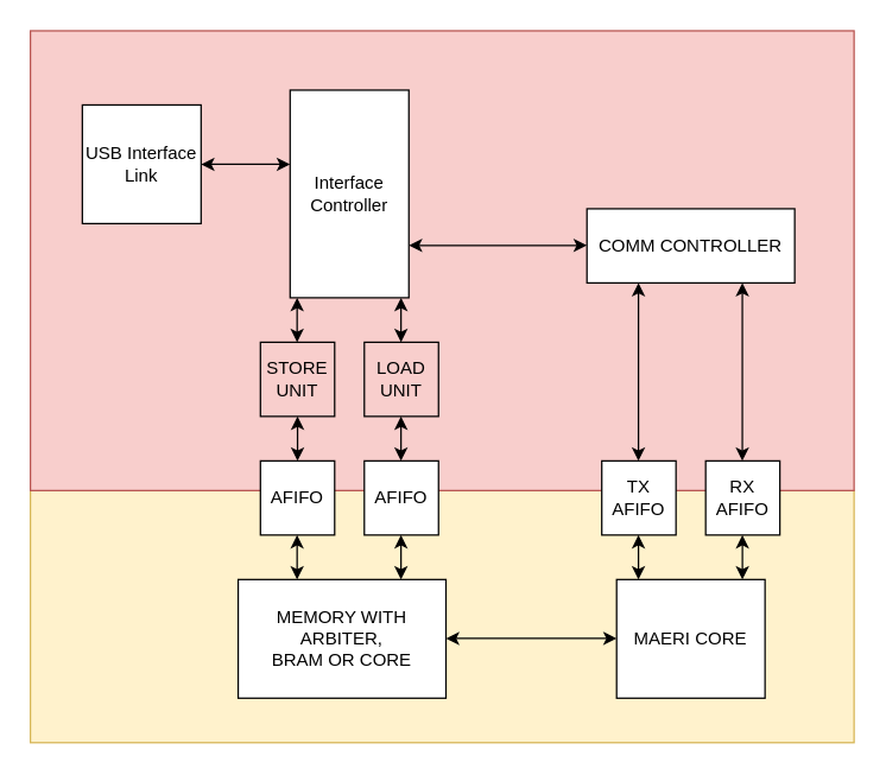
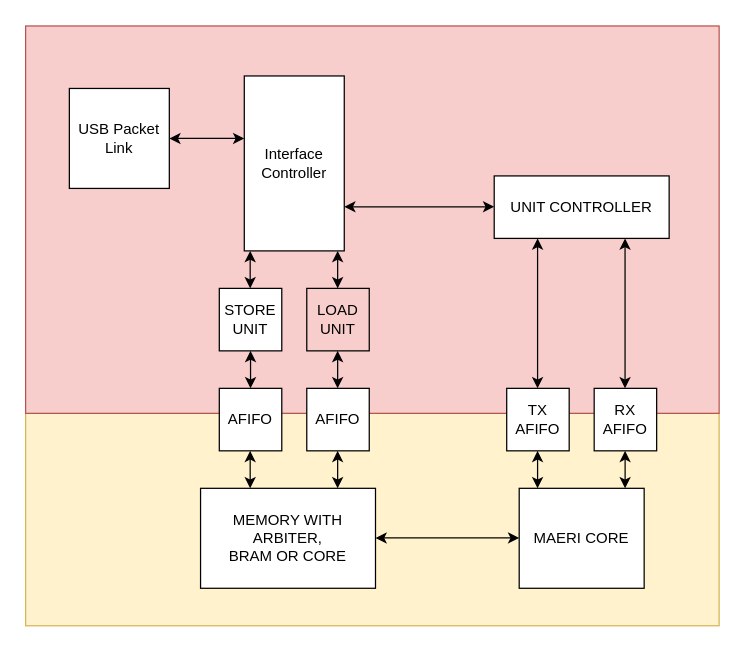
- <mxCell id="4" value="USB Interface Link" style="whiteSpace=wrap;html=1;aspect=fixed;" parent="1" vertex="1"><mxGeometry x="55" y="70" width="80" height="80" as="geometry" /></mxCell>
+ <mxCell id="4" value="USB Packet Link" style="whiteSpace=wrap;html=1;aspect=fixed;" parent="1" vertex="1"><mxGeometry x="55" y="70" width="80" height="80" as="geometry" /></mxCell>
- <mxCell id="23" value="COMM CONTROLLER" style="rounded=0;whiteSpace=wrap;html=1;" parent="1" vertex="1"><mxGeometry x="395" y="140" width="140" height="50" as="geometry" /></mxCell>
+ <mxCell id="23" value="UNIT CONTROLLER" style="rounded=0;whiteSpace=wrap;html=1;" parent="1" vertex="1"><mxGeometry x="395" y="140" width="140" height="50" as="geometry" /></mxCell>
- <mxCell id="9" value="STORE&lt;br&gt;UNIT" style="whiteSpace=wrap;html=1;aspect=fixed;fillColor=#f8cecc;" parent="1" vertex="1"><mxGeometry x="175" y="230" width="50" height="50" as="geometry" /></mxCell>
+ <mxCell id="9" value="STORE&lt;br&gt;UNIT" style="whiteSpace=wrap;html=1;aspect=fixed;" parent="1" vertex="1"><mxGeometry x="175" y="230" width="50" height="50" as="geometry" /></mxCell>
